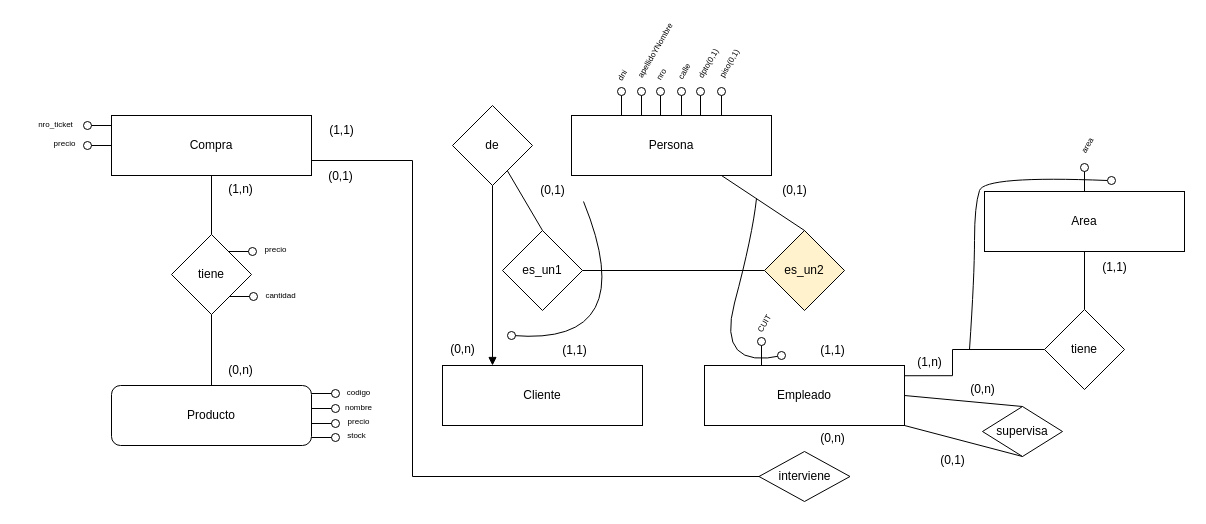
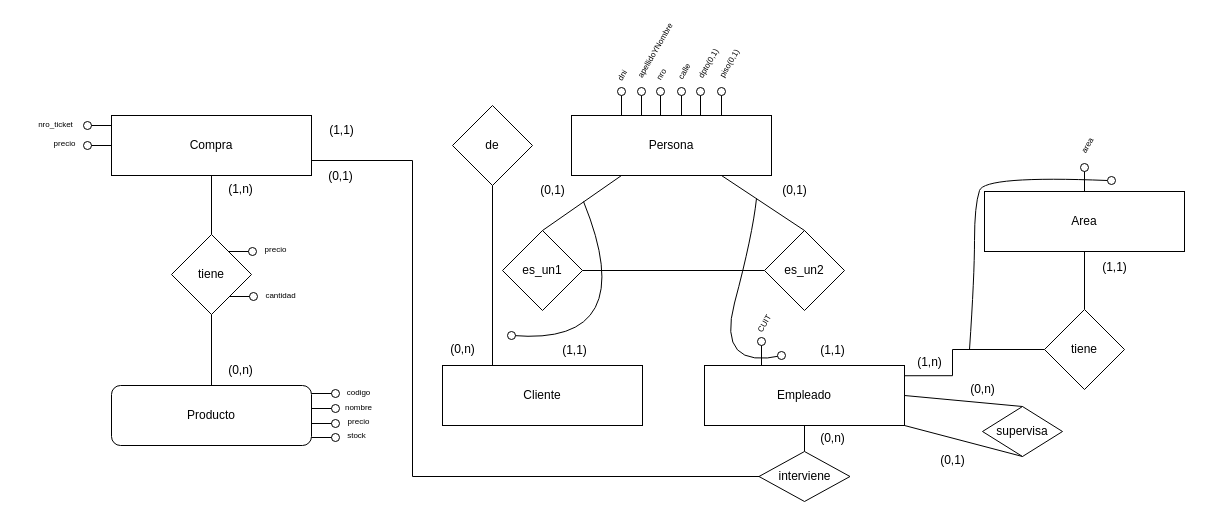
- <mxCell id="72" value="" style="endArrow=none;html=1;rounded=0;exitX=0.5;exitY=0;exitDx=0;exitDy=0;" edge="1" parent="1" source="69" target="75"><mxGeometry width="50" height="50" relative="1" as="geometry"><mxPoint x="842" y="200" as="sourcePoint" /><mxPoint x="892" y="150" as="targetPoint" /></mxGeometry></mxCell>
+ <mxCell id="72" value="" style="endArrow=none;html=1;rounded=0;entryX=0.25;entryY=1;entryDx=0;entryDy=0;exitX=0.5;exitY=0;exitDx=0;exitDy=0;" edge="1" parent="1" source="69" target="41"><mxGeometry width="50" height="50" relative="1" as="geometry"><mxPoint x="842" y="200" as="sourcePoint" /><mxPoint x="892" y="150" as="targetPoint" /></mxGeometry></mxCell>
- <mxCell id="71" value="es_un2" style="rhombus;whiteSpace=wrap;html=1;fillColor=#fff2cc;" vertex="1" parent="1"><mxGeometry x="764" y="215" width="80" height="80" as="geometry" /></mxCell>
+ <mxCell id="71" value="es_un2" style="rhombus;whiteSpace=wrap;html=1;" vertex="1" parent="1"><mxGeometry x="764" y="215" width="80" height="80" as="geometry" /></mxCell>
- <mxCell id="74" style="edgeStyle=orthogonalEdgeStyle;rounded=0;orthogonalLoop=1;jettySize=auto;html=1;entryX=0.25;entryY=0;entryDx=0;entryDy=0;endArrow=block;startFill=0;" edge="1" parent="1" source="75" target="66"><mxGeometry relative="1" as="geometry" /></mxCell>
+ <mxCell id="74" style="edgeStyle=orthogonalEdgeStyle;rounded=0;orthogonalLoop=1;jettySize=auto;html=1;entryX=0.25;entryY=0;entryDx=0;entryDy=0;endArrow=none;startFill=0;" edge="1" parent="1" source="75" target="66"><mxGeometry relative="1" as="geometry" /></mxCell>
+ <mxCell id="67" style="edgeStyle=orthogonalEdgeStyle;rounded=0;orthogonalLoop=1;jettySize=auto;html=1;entryX=0.5;entryY=0;entryDx=0;entryDy=0;endArrow=none;startFill=0;" edge="1" parent="1" source="68" target="88"><mxGeometry relative="1" as="geometry" /></mxCell>
